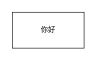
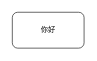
- <mxCell id="2" value="你好" style="rounded=0;whiteSpace=wrap;html=1;" vertex="1" parent="1"><mxGeometry x="20" y="20" width="120" height="60" as="geometry" /></mxCell>
+ <mxCell id="2" value="你好" style="whiteSpace=wrap;html=1;rounded=1;" vertex="1" parent="1"><mxGeometry x="20" y="20" width="120" height="60" as="geometry" /></mxCell>
